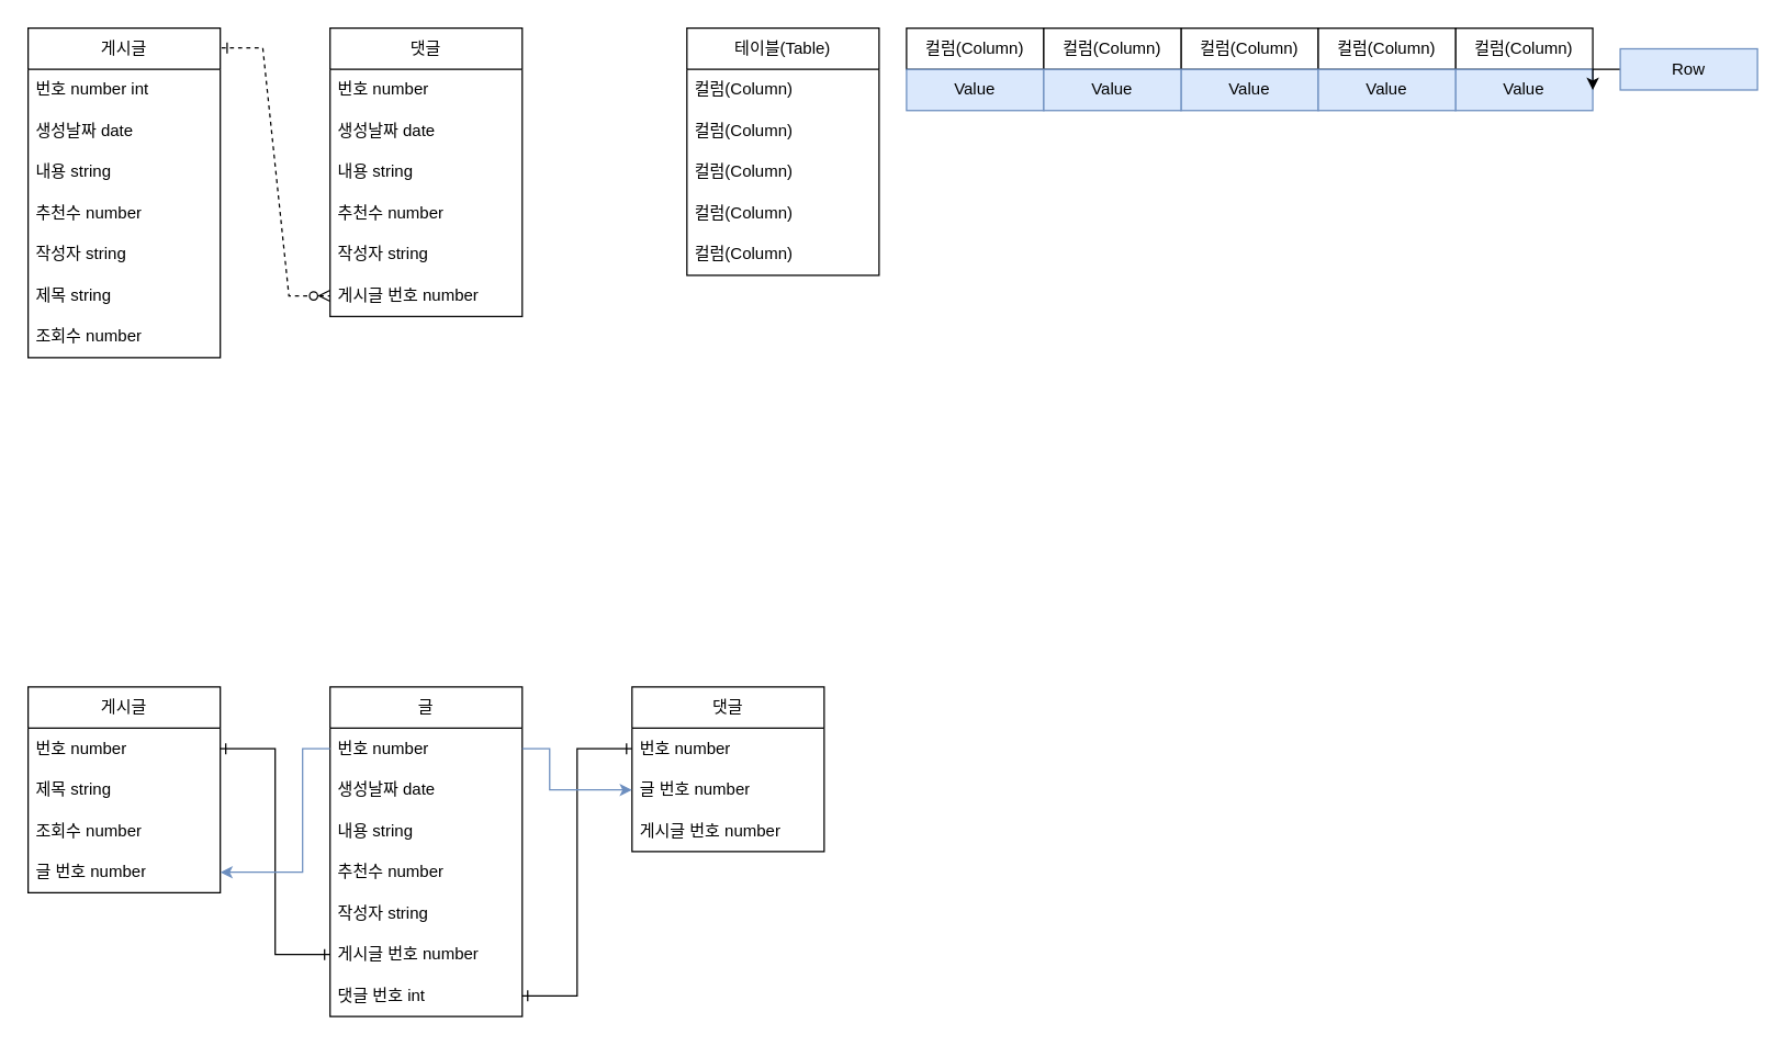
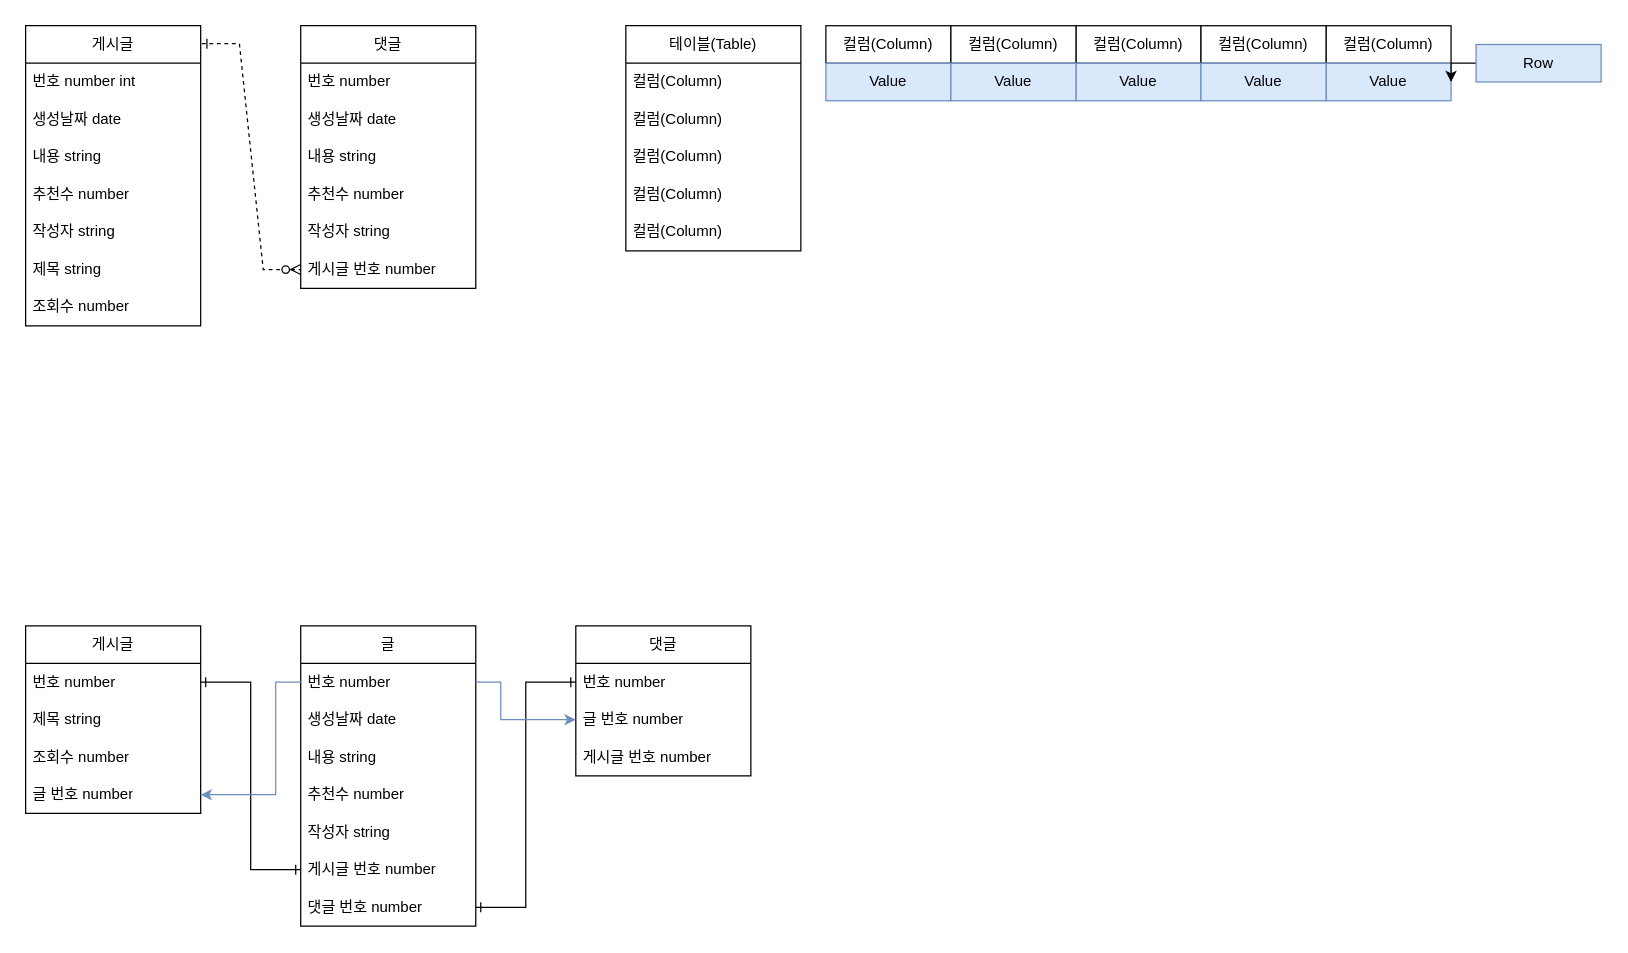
- <mxCell id="52" value="댓글 번호 int" style="text;strokeColor=none;fillColor=none;align=left;verticalAlign=middle;spacingLeft=4;spacingRight=4;overflow=hidden;points=[[0,0.5],[1,0.5]];portConstraint=eastwest;rotatable=0;whiteSpace=wrap;html=1;" vertex="1" parent="45"><mxGeometry y="210" width="140" height="30" as="geometry" /></mxCell>
+ <mxCell id="52" value="댓글 번호 number" style="text;strokeColor=none;fillColor=none;align=left;verticalAlign=middle;spacingLeft=4;spacingRight=4;overflow=hidden;points=[[0,0.5],[1,0.5]];portConstraint=eastwest;rotatable=0;whiteSpace=wrap;html=1;" vertex="1" parent="45"><mxGeometry y="210" width="140" height="30" as="geometry" /></mxCell>
